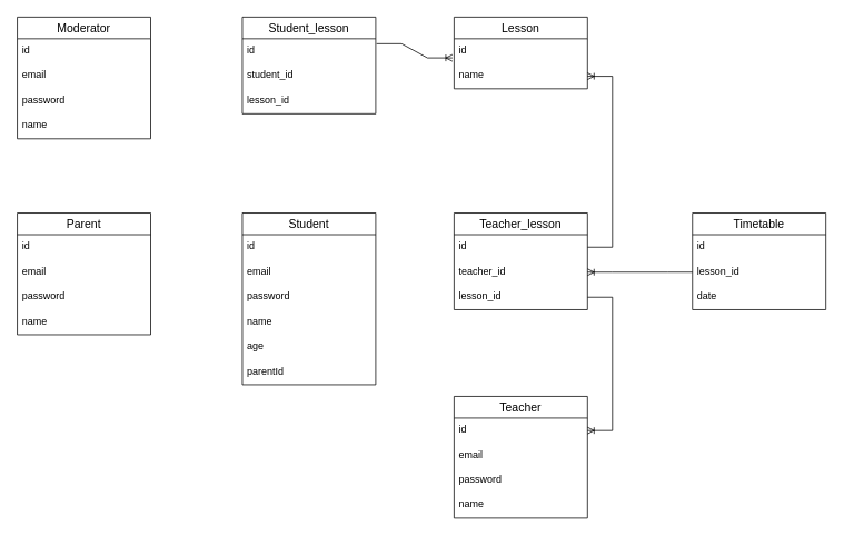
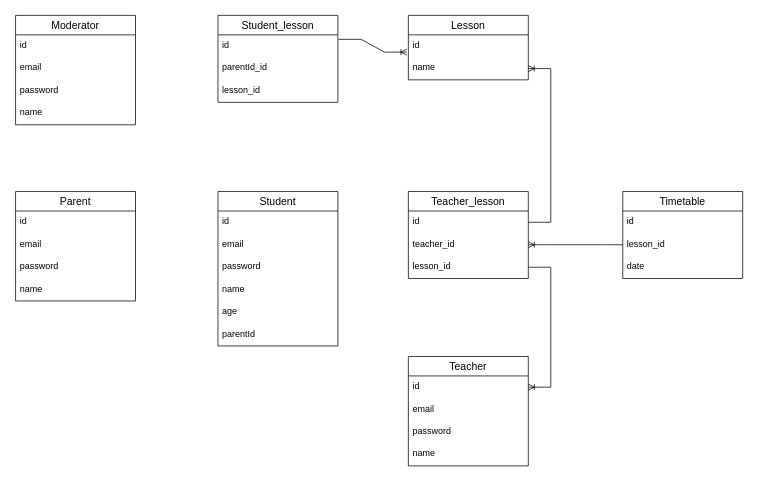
- <mxCell id="17" value="student_id" style="text;strokeColor=none;fillColor=none;spacingLeft=4;spacingRight=4;overflow=hidden;rotatable=0;points=[[0,0.5],[1,0.5]];portConstraint=eastwest;fontSize=12;" vertex="1" parent="15"><mxGeometry y="56" width="160" height="30" as="geometry" /></mxCell>
+ <mxCell id="17" value="parentId_id" style="text;strokeColor=none;fillColor=none;spacingLeft=4;spacingRight=4;overflow=hidden;rotatable=0;points=[[0,0.5],[1,0.5]];portConstraint=eastwest;fontSize=12;" vertex="1" parent="15"><mxGeometry y="56" width="160" height="30" as="geometry" /></mxCell>
